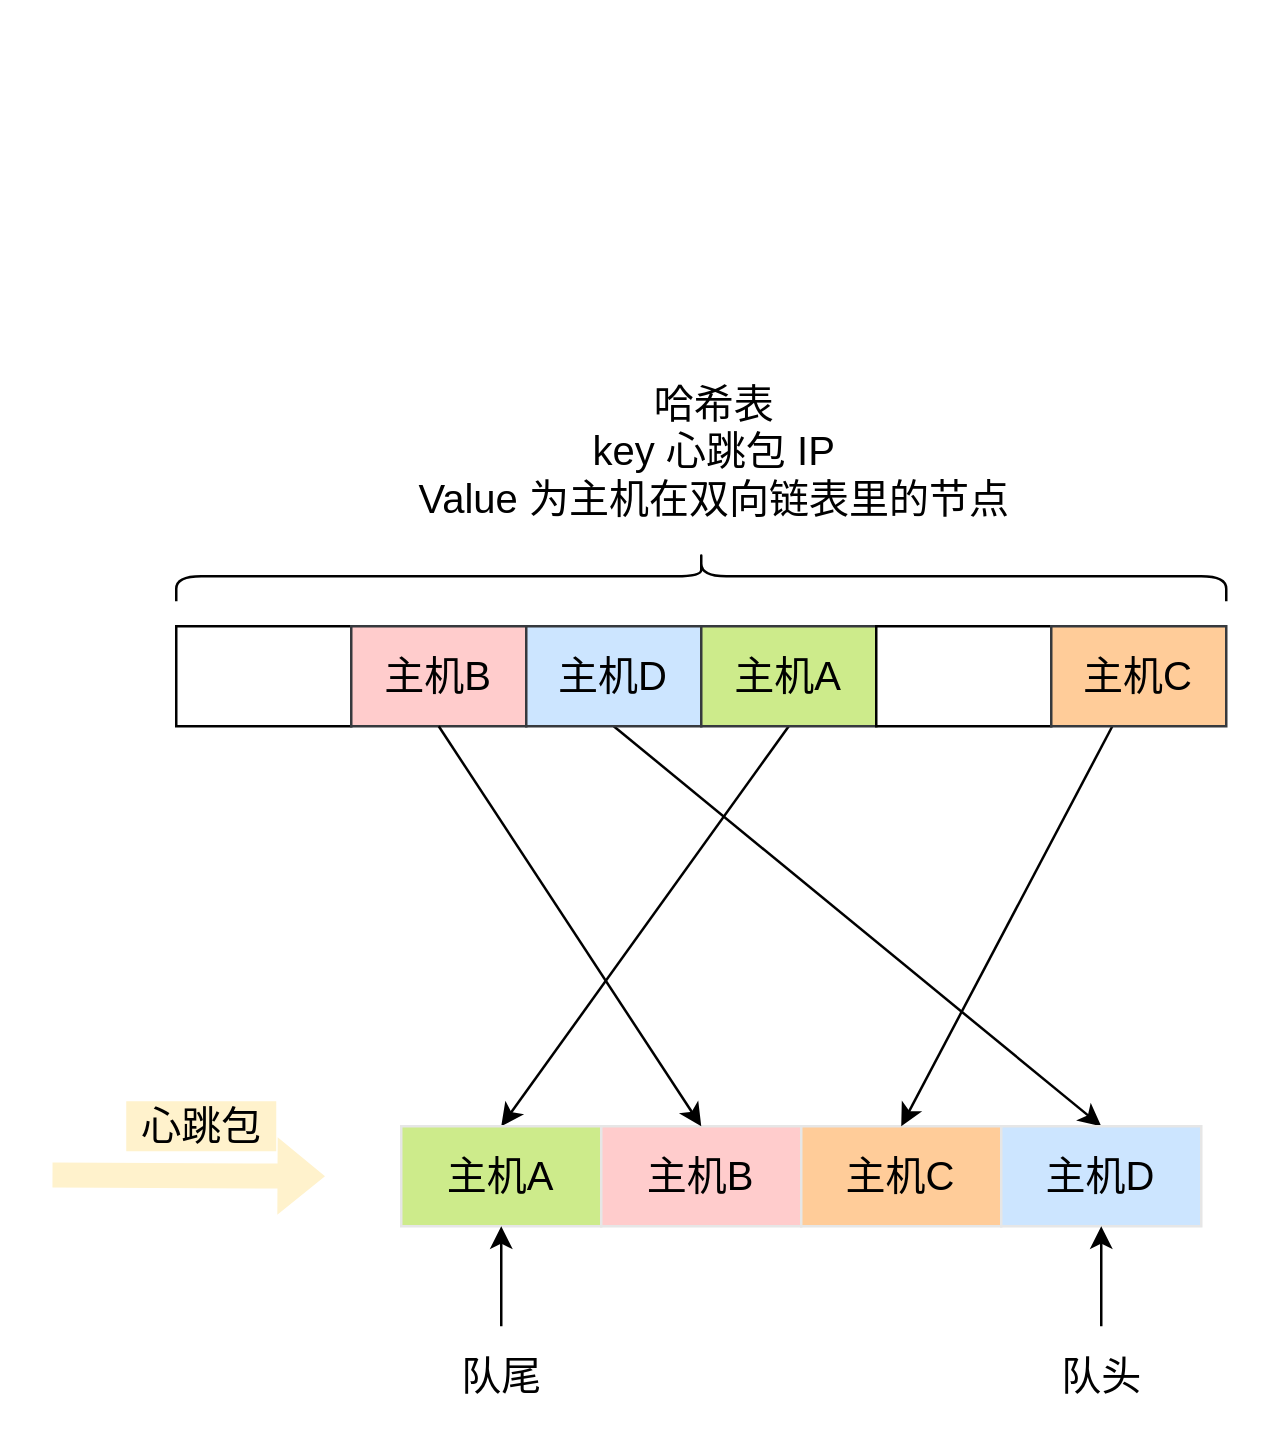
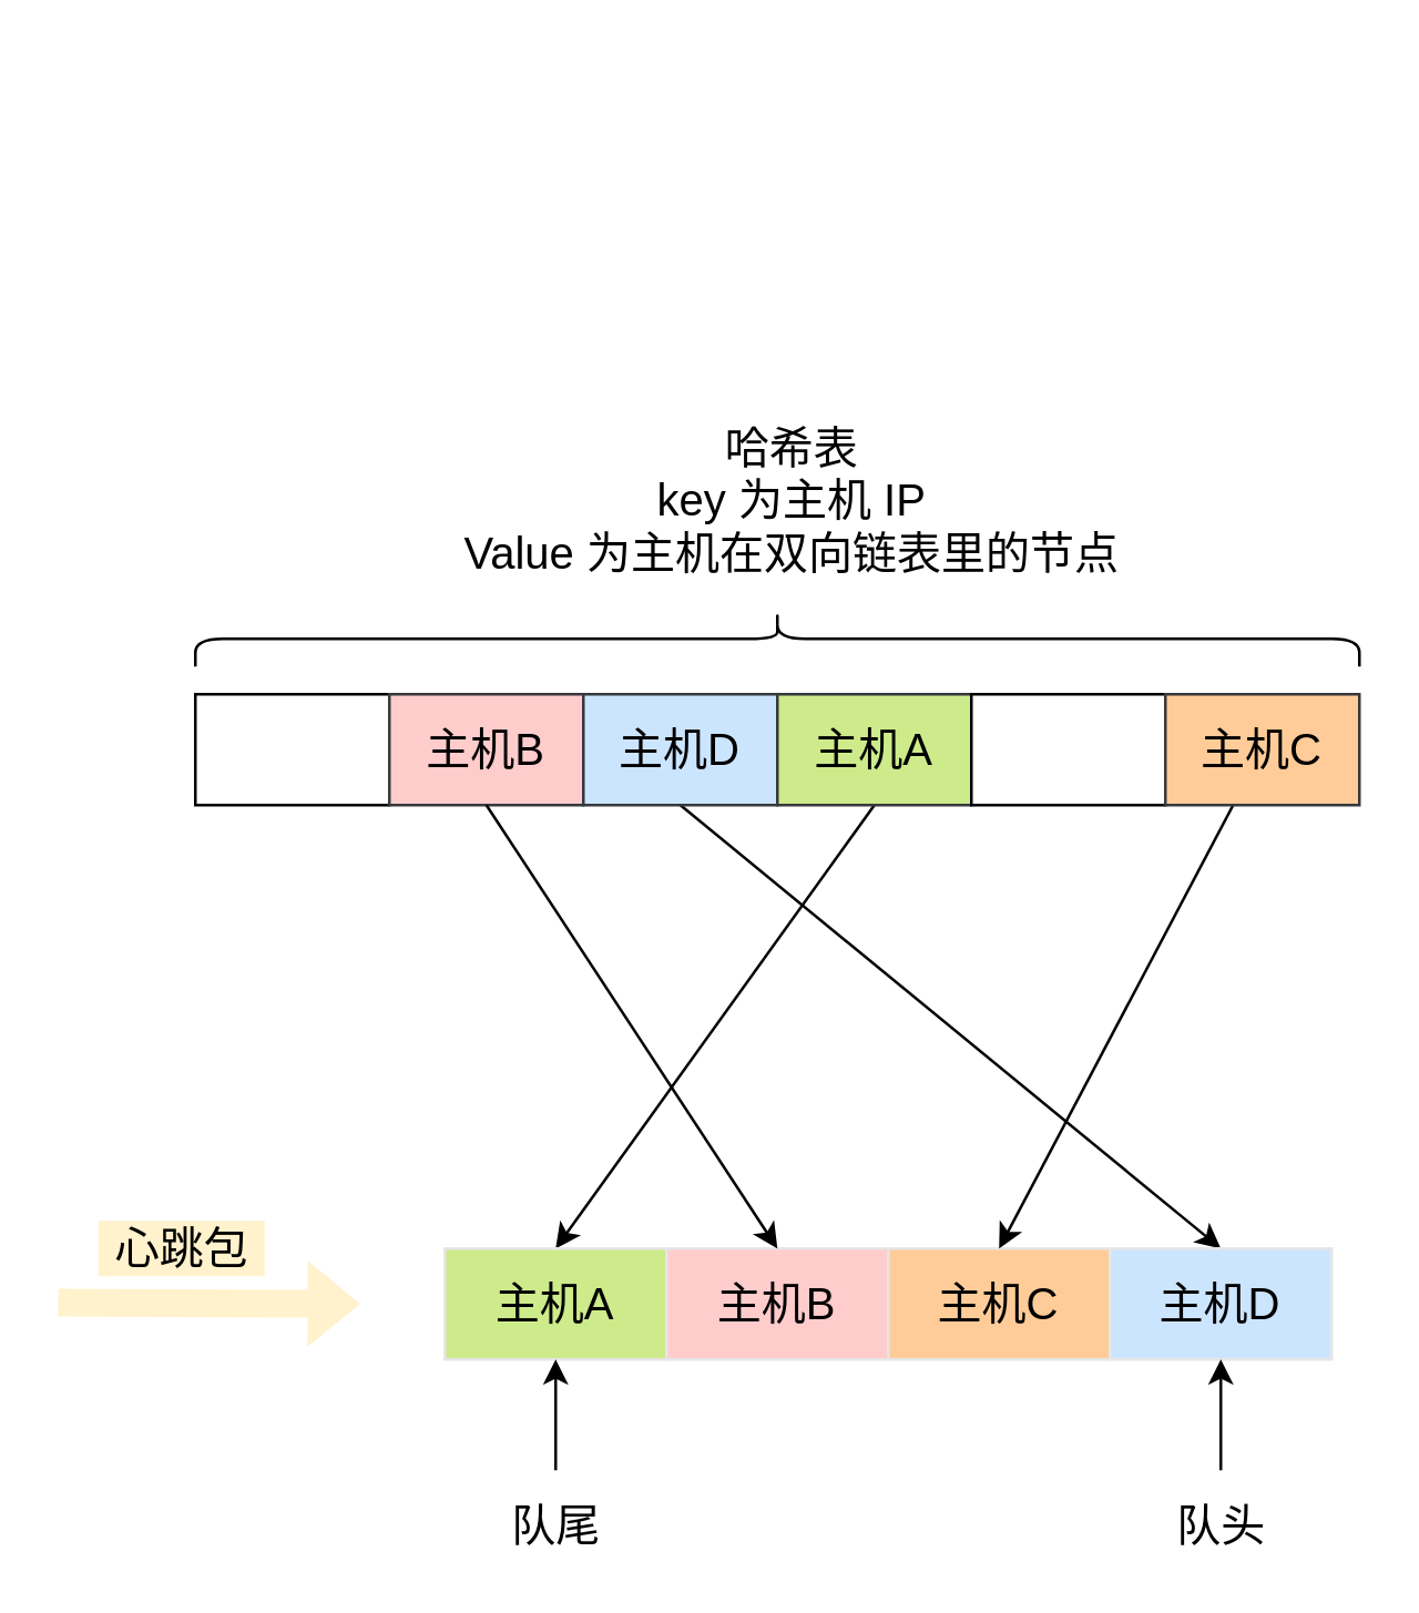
- <mxCell id="23" value="哈希表&lt;br style=&quot;font-size: 16px;&quot;&gt;key 心跳包 IP&lt;br style=&quot;font-size: 16px;&quot;&gt;Value 为主机在双向链表里的节点" style="text;html=1;align=center;verticalAlign=middle;resizable=0;points=[];autosize=1;strokeColor=none;fontSize=16;" vertex="1" parent="1"><mxGeometry x="160" y="150" width="250" height="60" as="geometry" /></mxCell>
+ <mxCell id="23" value="哈希表&lt;br style=&quot;font-size: 16px;&quot;&gt;key 为主机 IP&lt;br style=&quot;font-size: 16px;&quot;&gt;Value 为主机在双向链表里的节点" style="text;html=1;align=center;verticalAlign=middle;resizable=0;points=[];autosize=1;strokeColor=none;fontSize=16;" vertex="1" parent="1"><mxGeometry x="160" y="150" width="250" height="60" as="geometry" /></mxCell>
- <mxCell id="14" value="心跳包" style="text;html=1;align=center;verticalAlign=middle;resizable=0;points=[];autosize=1;fontSize=16;fillColor=#fff2cc;" vertex="1" parent="1"><mxGeometry x="50" y="440" width="60" height="20" as="geometry" /></mxCell>
+ <mxCell id="14" value="心跳包" style="text;html=1;align=center;verticalAlign=middle;resizable=0;points=[];autosize=1;fontSize=16;fillColor=#fff2cc;" vertex="1" parent="1"><mxGeometry x="35" y="440" width="60" height="20" as="geometry" /></mxCell>
